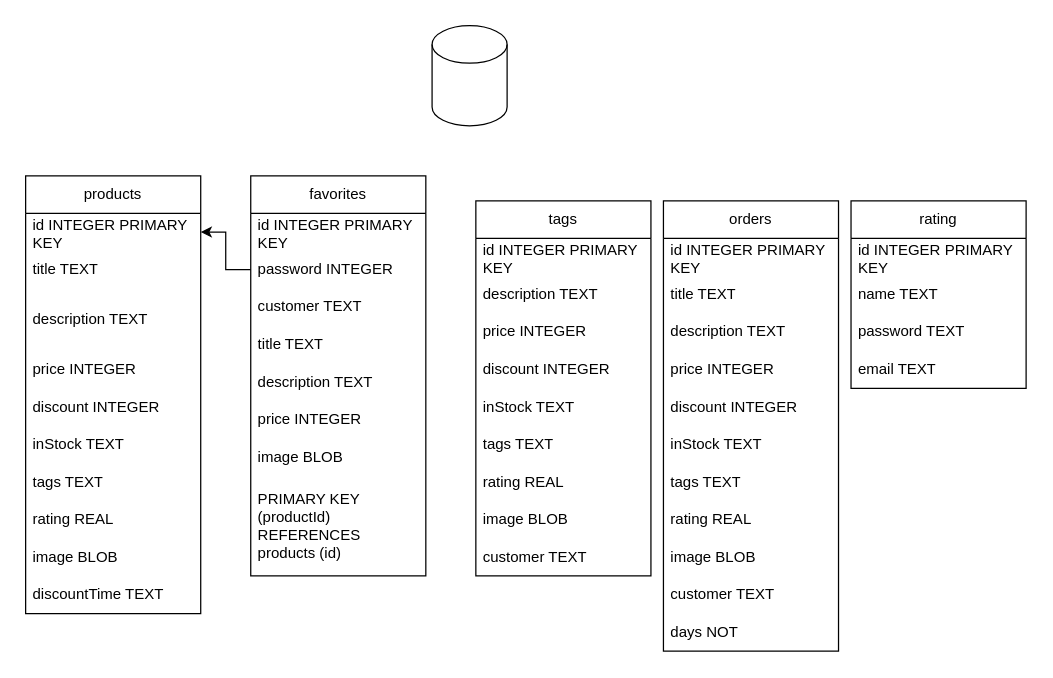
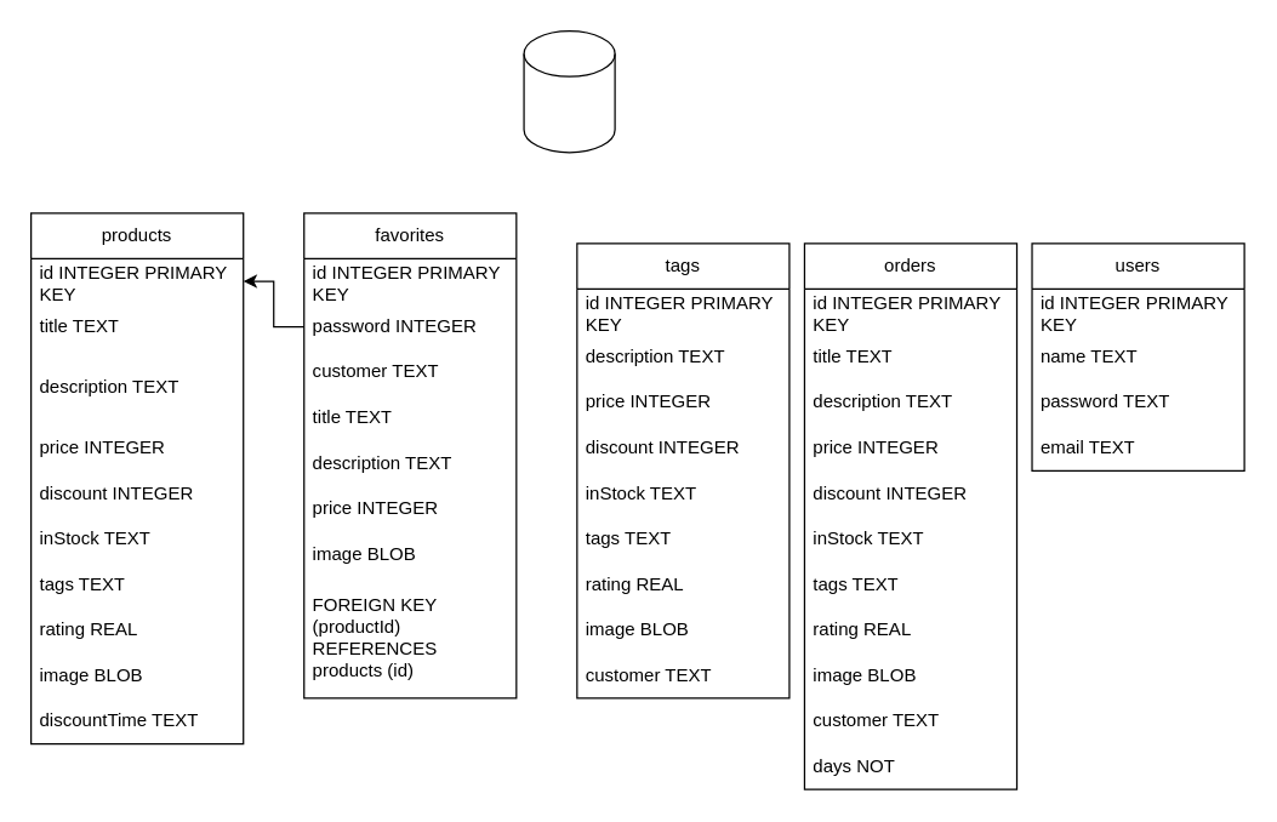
- <mxCell id="14" value="rating" style="swimlane;fontStyle=0;childLayout=stackLayout;horizontal=1;startSize=30;horizontalStack=0;resizeParent=1;resizeParentMax=0;resizeLast=0;collapsible=1;marginBottom=0;whiteSpace=wrap;html=1;" vertex="1" parent="1"><mxGeometry x="680" y="160" width="140" height="150" as="geometry" /></mxCell>
+ <mxCell id="14" value="users" style="swimlane;fontStyle=0;childLayout=stackLayout;horizontal=1;startSize=30;horizontalStack=0;resizeParent=1;resizeParentMax=0;resizeLast=0;collapsible=1;marginBottom=0;whiteSpace=wrap;html=1;" vertex="1" parent="1"><mxGeometry x="680" y="160" width="140" height="150" as="geometry" /></mxCell>
- <mxCell id="49" value="PRIMARY KEY (productId) REFERENCES products (id)" style="text;strokeColor=none;fillColor=none;align=left;verticalAlign=middle;spacingLeft=4;spacingRight=4;overflow=hidden;points=[[0,0.5],[1,0.5]];portConstraint=eastwest;rotatable=0;whiteSpace=wrap;html=1;" vertex="1" parent="41"><mxGeometry y="240" width="140" height="80" as="geometry" /></mxCell>
+ <mxCell id="49" value="FOREIGN KEY (productId) REFERENCES products (id)" style="text;strokeColor=none;fillColor=none;align=left;verticalAlign=middle;spacingLeft=4;spacingRight=4;overflow=hidden;points=[[0,0.5],[1,0.5]];portConstraint=eastwest;rotatable=0;whiteSpace=wrap;html=1;" vertex="1" parent="41"><mxGeometry y="240" width="140" height="80" as="geometry" /></mxCell>
